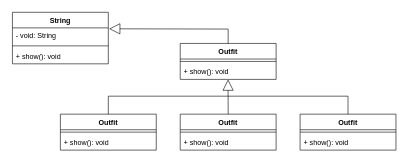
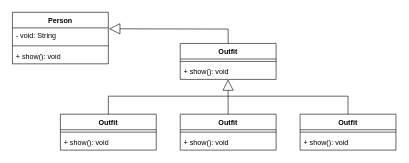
- <mxCell id="2" value="String" style="swimlane;fontStyle=1;align=center;verticalAlign=top;childLayout=stackLayout;horizontal=1;startSize=26;horizontalStack=0;resizeParent=1;resizeParentMax=0;resizeLast=0;collapsible=1;marginBottom=0;whiteSpace=wrap;html=1;" vertex="1" parent="1"><mxGeometry x="20" y="20" width="160" height="86" as="geometry" /></mxCell>
+ <mxCell id="2" value="Person" style="swimlane;fontStyle=1;align=center;verticalAlign=top;childLayout=stackLayout;horizontal=1;startSize=26;horizontalStack=0;resizeParent=1;resizeParentMax=0;resizeLast=0;collapsible=1;marginBottom=0;whiteSpace=wrap;html=1;" vertex="1" parent="1"><mxGeometry x="20" y="20" width="160" height="86" as="geometry" /></mxCell>
